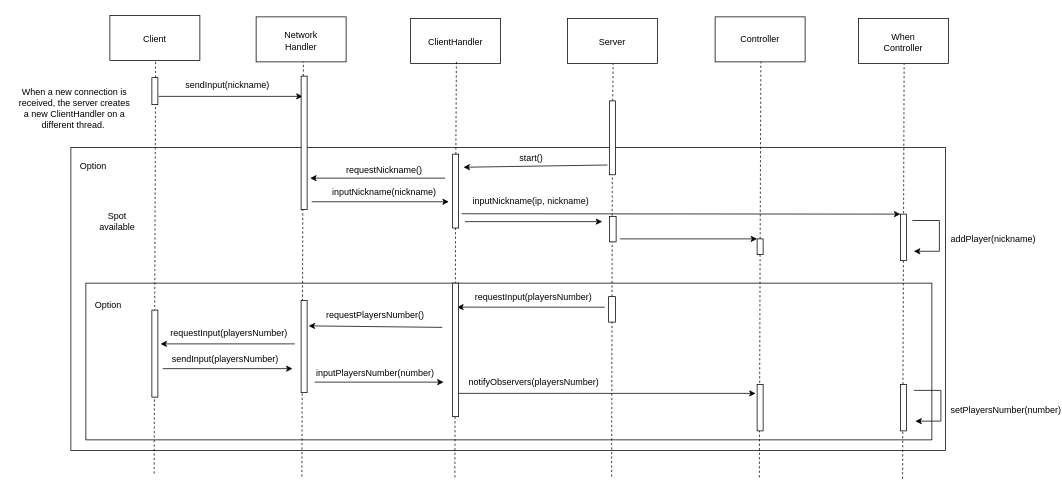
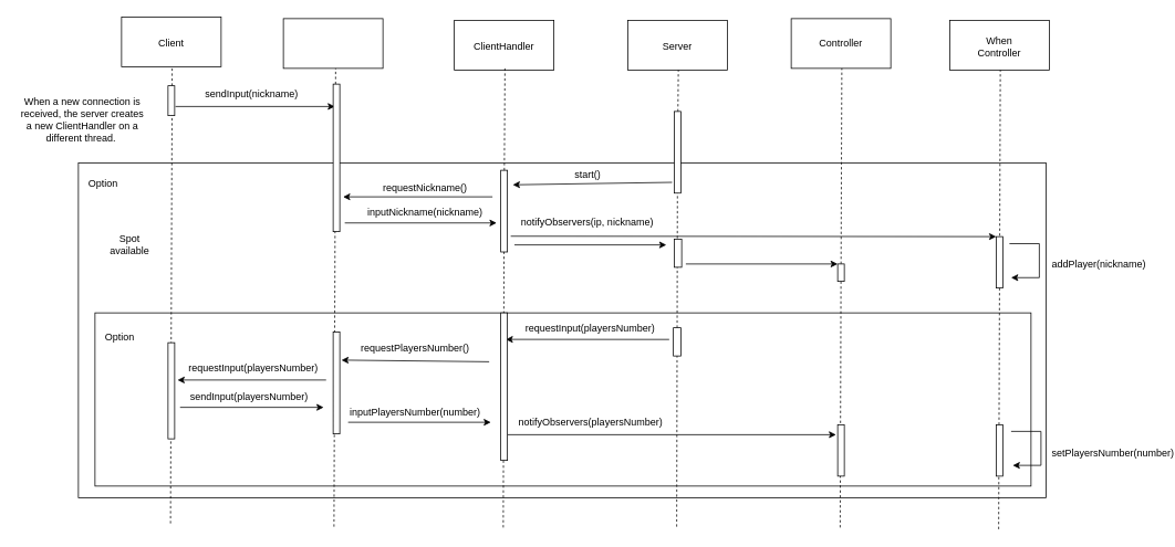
- <mxCell id="9" value="Network&lt;br&gt;Handler" style="text;html=1;strokeColor=none;fillColor=none;align=center;verticalAlign=middle;whiteSpace=wrap;rounded=0;" parent="1" vertex="1"><mxGeometry x="371" y="39" width="60" height="30" as="geometry" /></mxCell>
- <mxCell id="26" value="inputNickname(ip, nickname)" style="text;html=1;strokeColor=none;fillColor=none;align=center;verticalAlign=middle;whiteSpace=wrap;rounded=0;" parent="1" vertex="1"><mxGeometry x="614" y="252.5" width="187" height="30" as="geometry" /></mxCell>
+ <mxCell id="26" value="notifyObservers(ip, nickname)" style="text;html=1;strokeColor=none;fillColor=none;align=center;verticalAlign=middle;whiteSpace=wrap;rounded=0;" parent="1" vertex="1"><mxGeometry x="614" y="252.5" width="187" height="30" as="geometry" /></mxCell>
